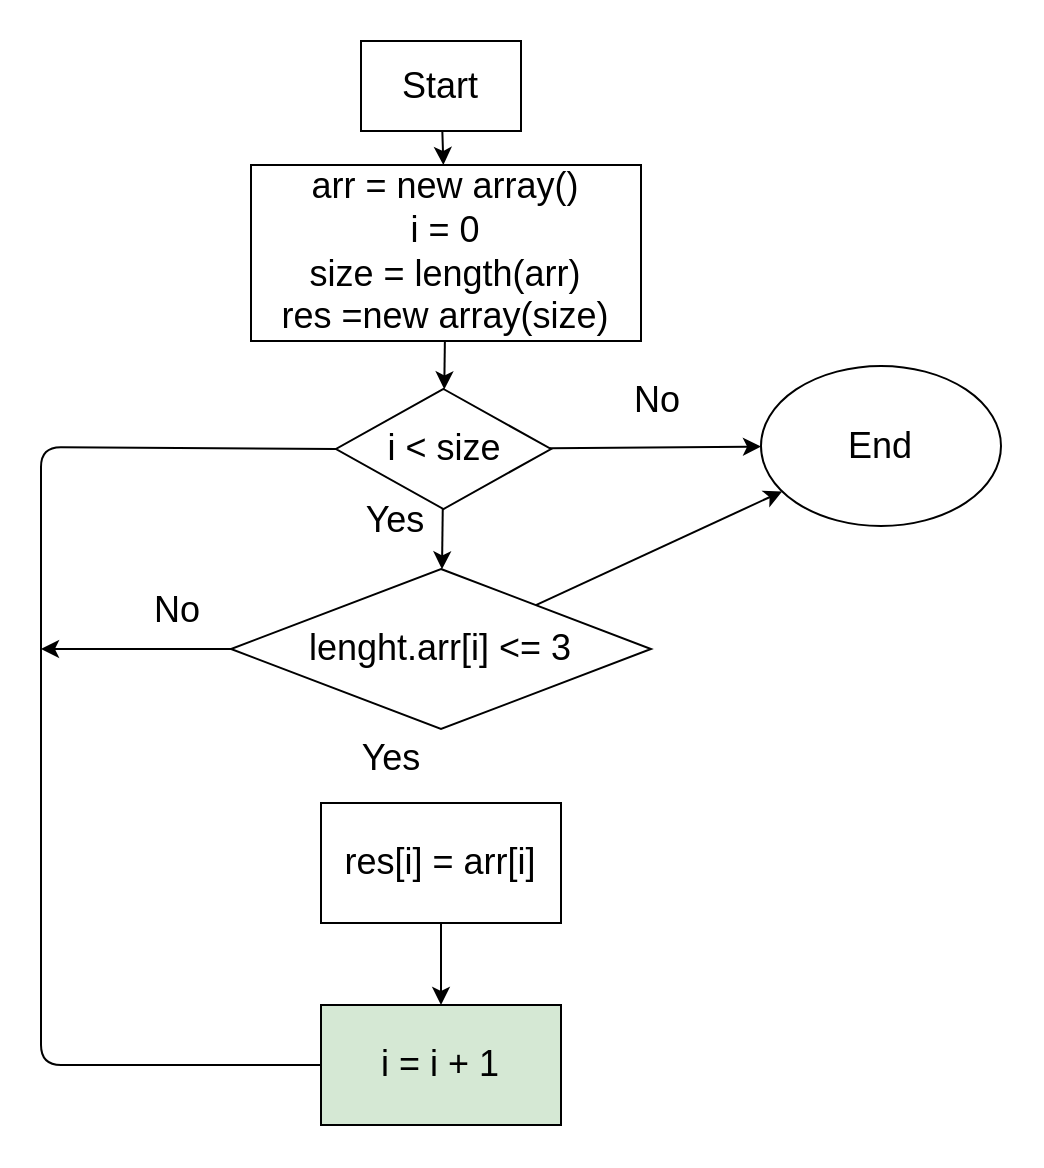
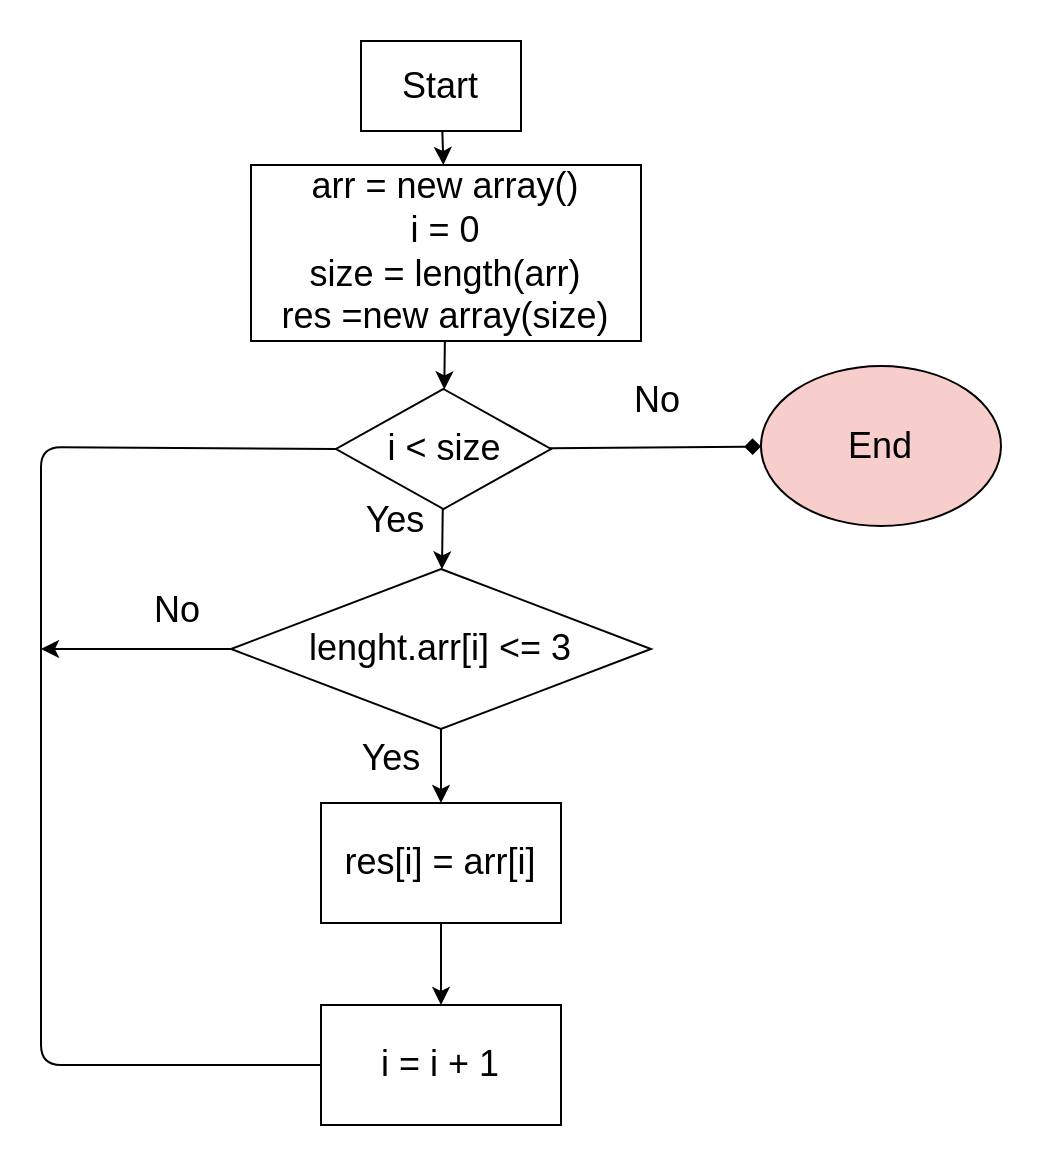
- <mxCell id="20" value="End" style="ellipse;whiteSpace=wrap;html=1;fontSize=18;strokeWidth=1;" vertex="1" parent="1"><mxGeometry x="380" y="182.5" width="120" height="80" as="geometry" /></mxCell>
+ <mxCell id="20" value="End" style="ellipse;whiteSpace=wrap;html=1;fontSize=18;strokeWidth=1;fillColor=#f8cecc;" vertex="1" parent="1"><mxGeometry x="380" y="182.5" width="120" height="80" as="geometry" /></mxCell>
- <mxCell id="7" style="edgeStyle=none;html=1;fontSize=18;strokeWidth=1;" edge="1" parent="1" source="8" target="20"><mxGeometry relative="1" as="geometry"><mxPoint x="440" y="222.5" as="targetPoint" /></mxGeometry></mxCell>
+ <mxCell id="7" style="edgeStyle=none;html=1;fontSize=18;strokeWidth=1;endArrow=diamond;" edge="1" parent="1" source="8" target="20"><mxGeometry relative="1" as="geometry"><mxPoint x="440" y="222.5" as="targetPoint" /></mxGeometry></mxCell>
- <mxCell id="9" value="" style="edgeStyle=none;html=1;fontSize=18;strokeWidth=1;" edge="1" parent="1" source="11" target="20"><mxGeometry relative="1" as="geometry" /></mxCell>
+ <mxCell id="9" value="" style="edgeStyle=none;html=1;fontSize=18;strokeWidth=1;" edge="1" parent="1" source="11" target="13"><mxGeometry relative="1" as="geometry" /></mxCell>
- <mxCell id="15" value="i = i + 1" style="whiteSpace=wrap;html=1;fontSize=18;strokeWidth=1;fillColor=#d5e8d4;" vertex="1" parent="1"><mxGeometry x="160" y="502" width="120" height="60" as="geometry" /></mxCell>
+ <mxCell id="15" value="i = i + 1" style="whiteSpace=wrap;html=1;fontSize=18;strokeWidth=1;" vertex="1" parent="1"><mxGeometry x="160" y="502" width="120" height="60" as="geometry" /></mxCell>
